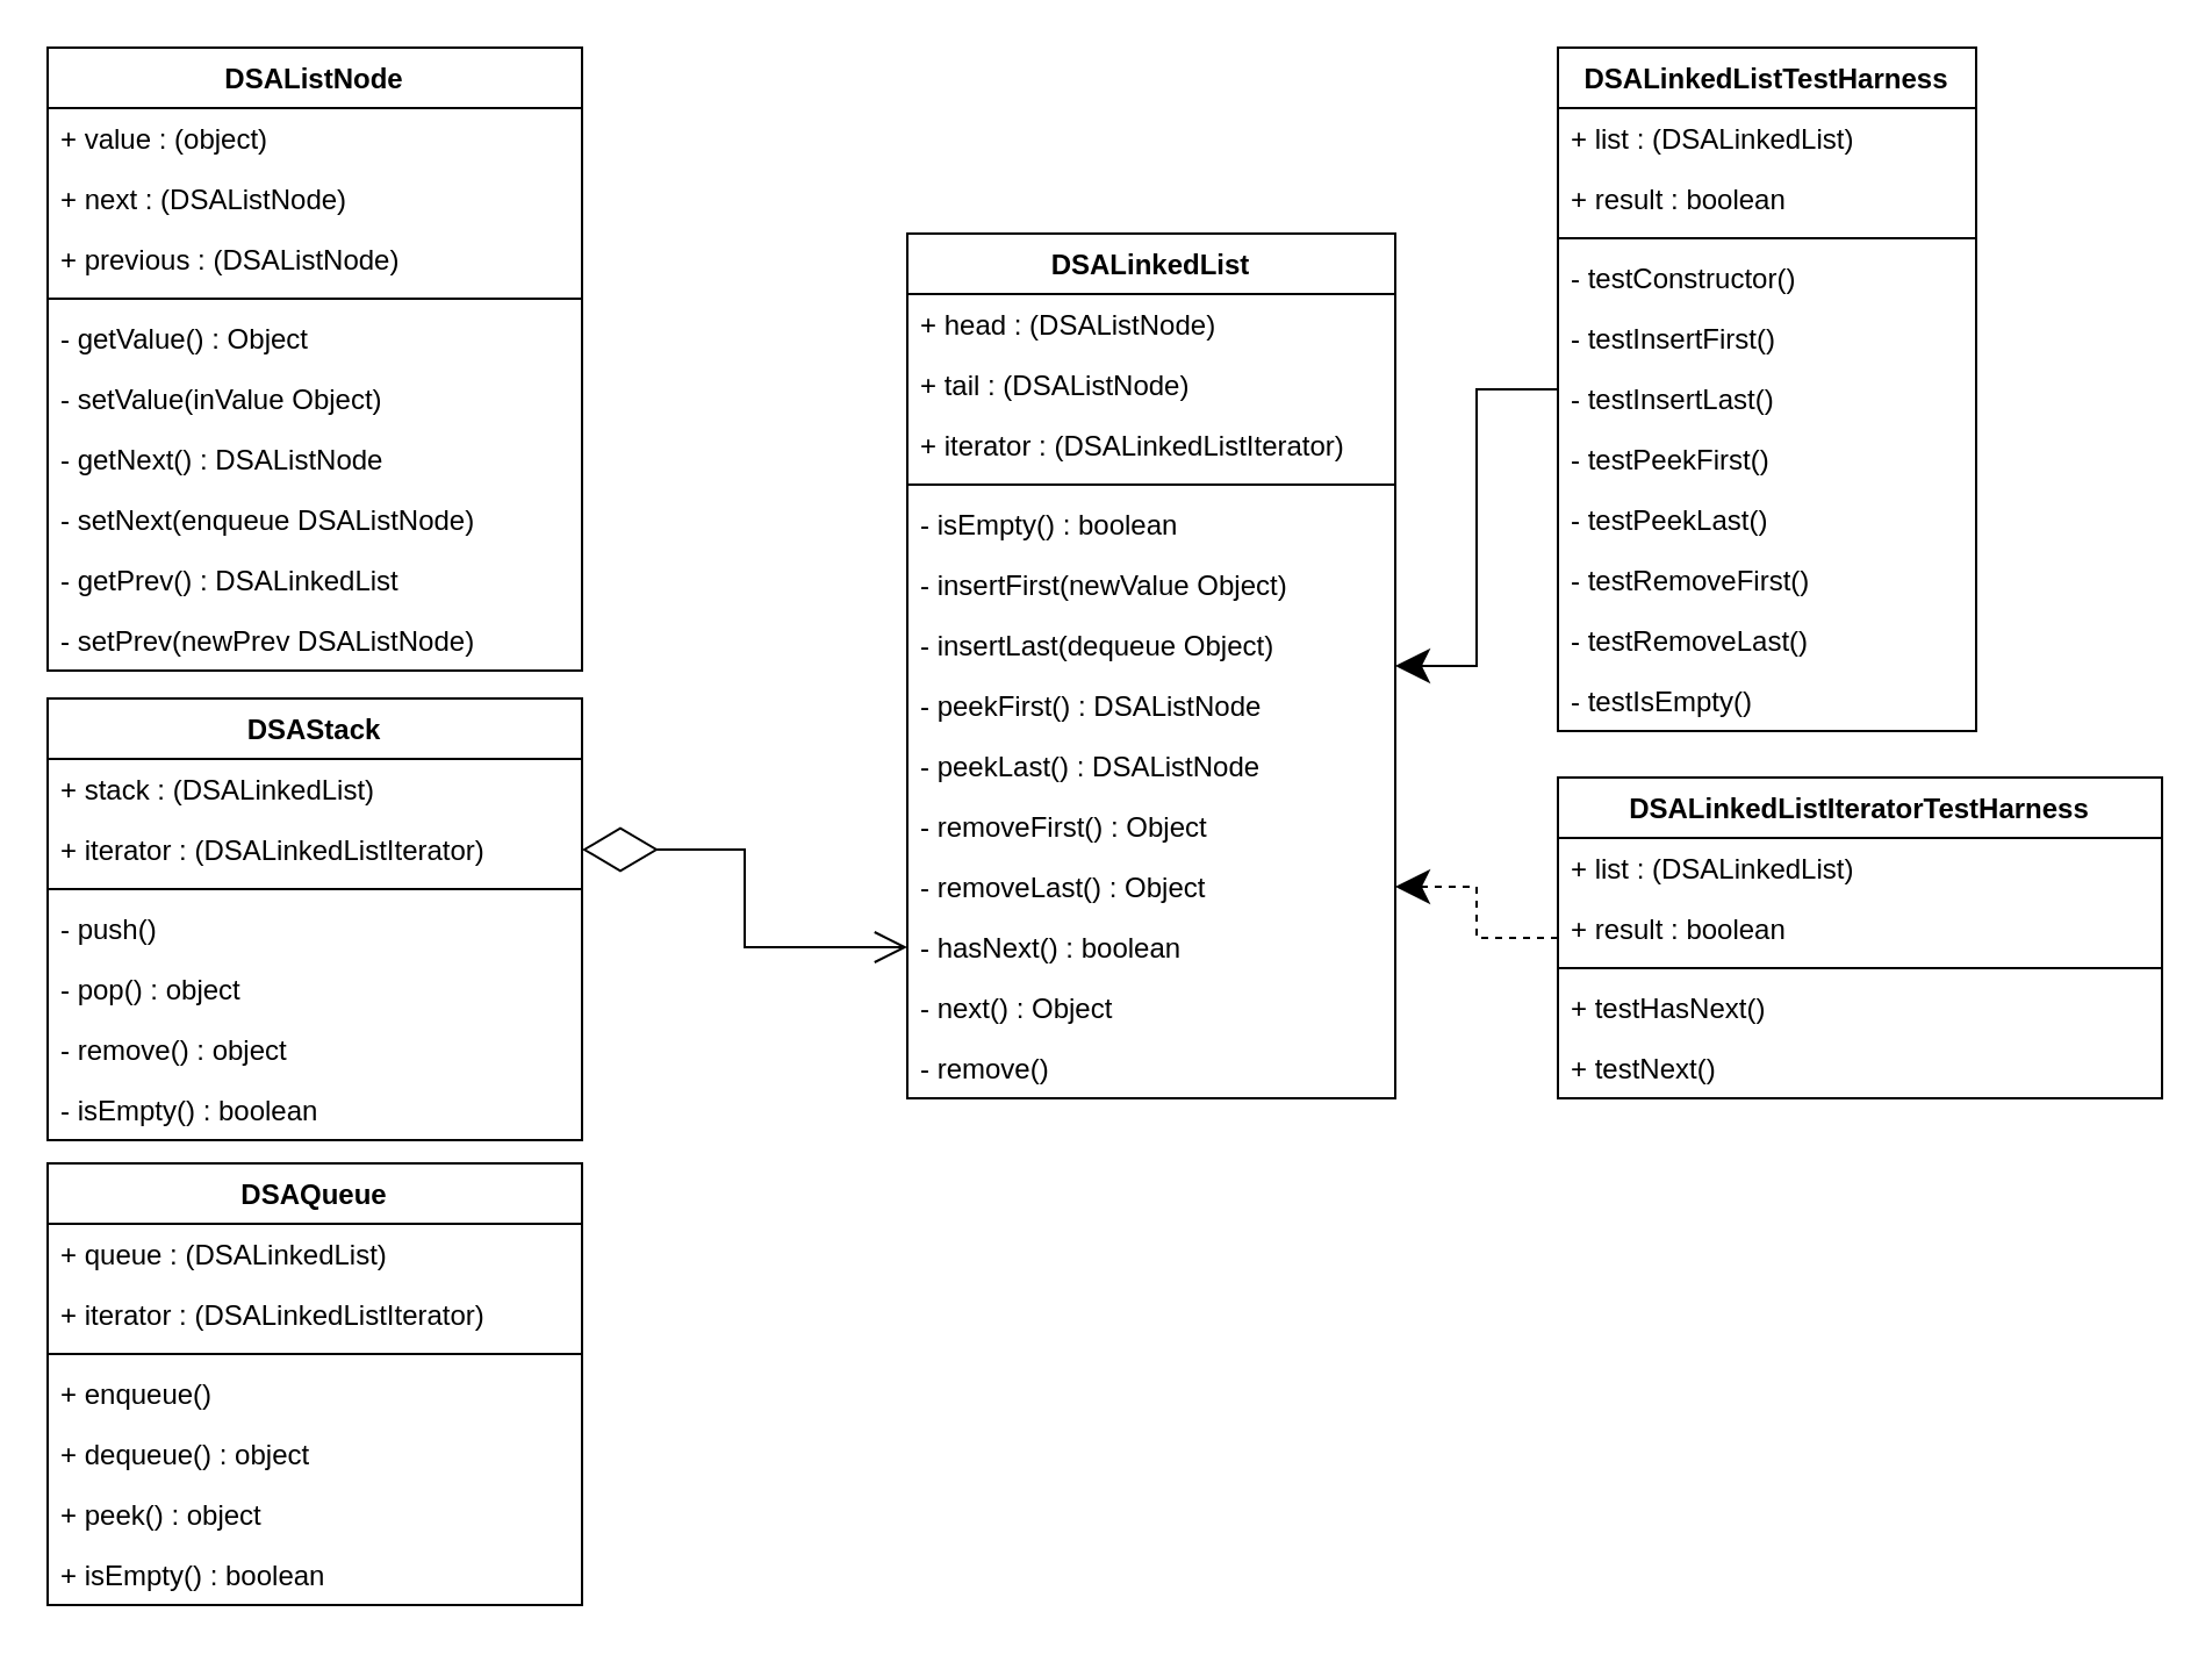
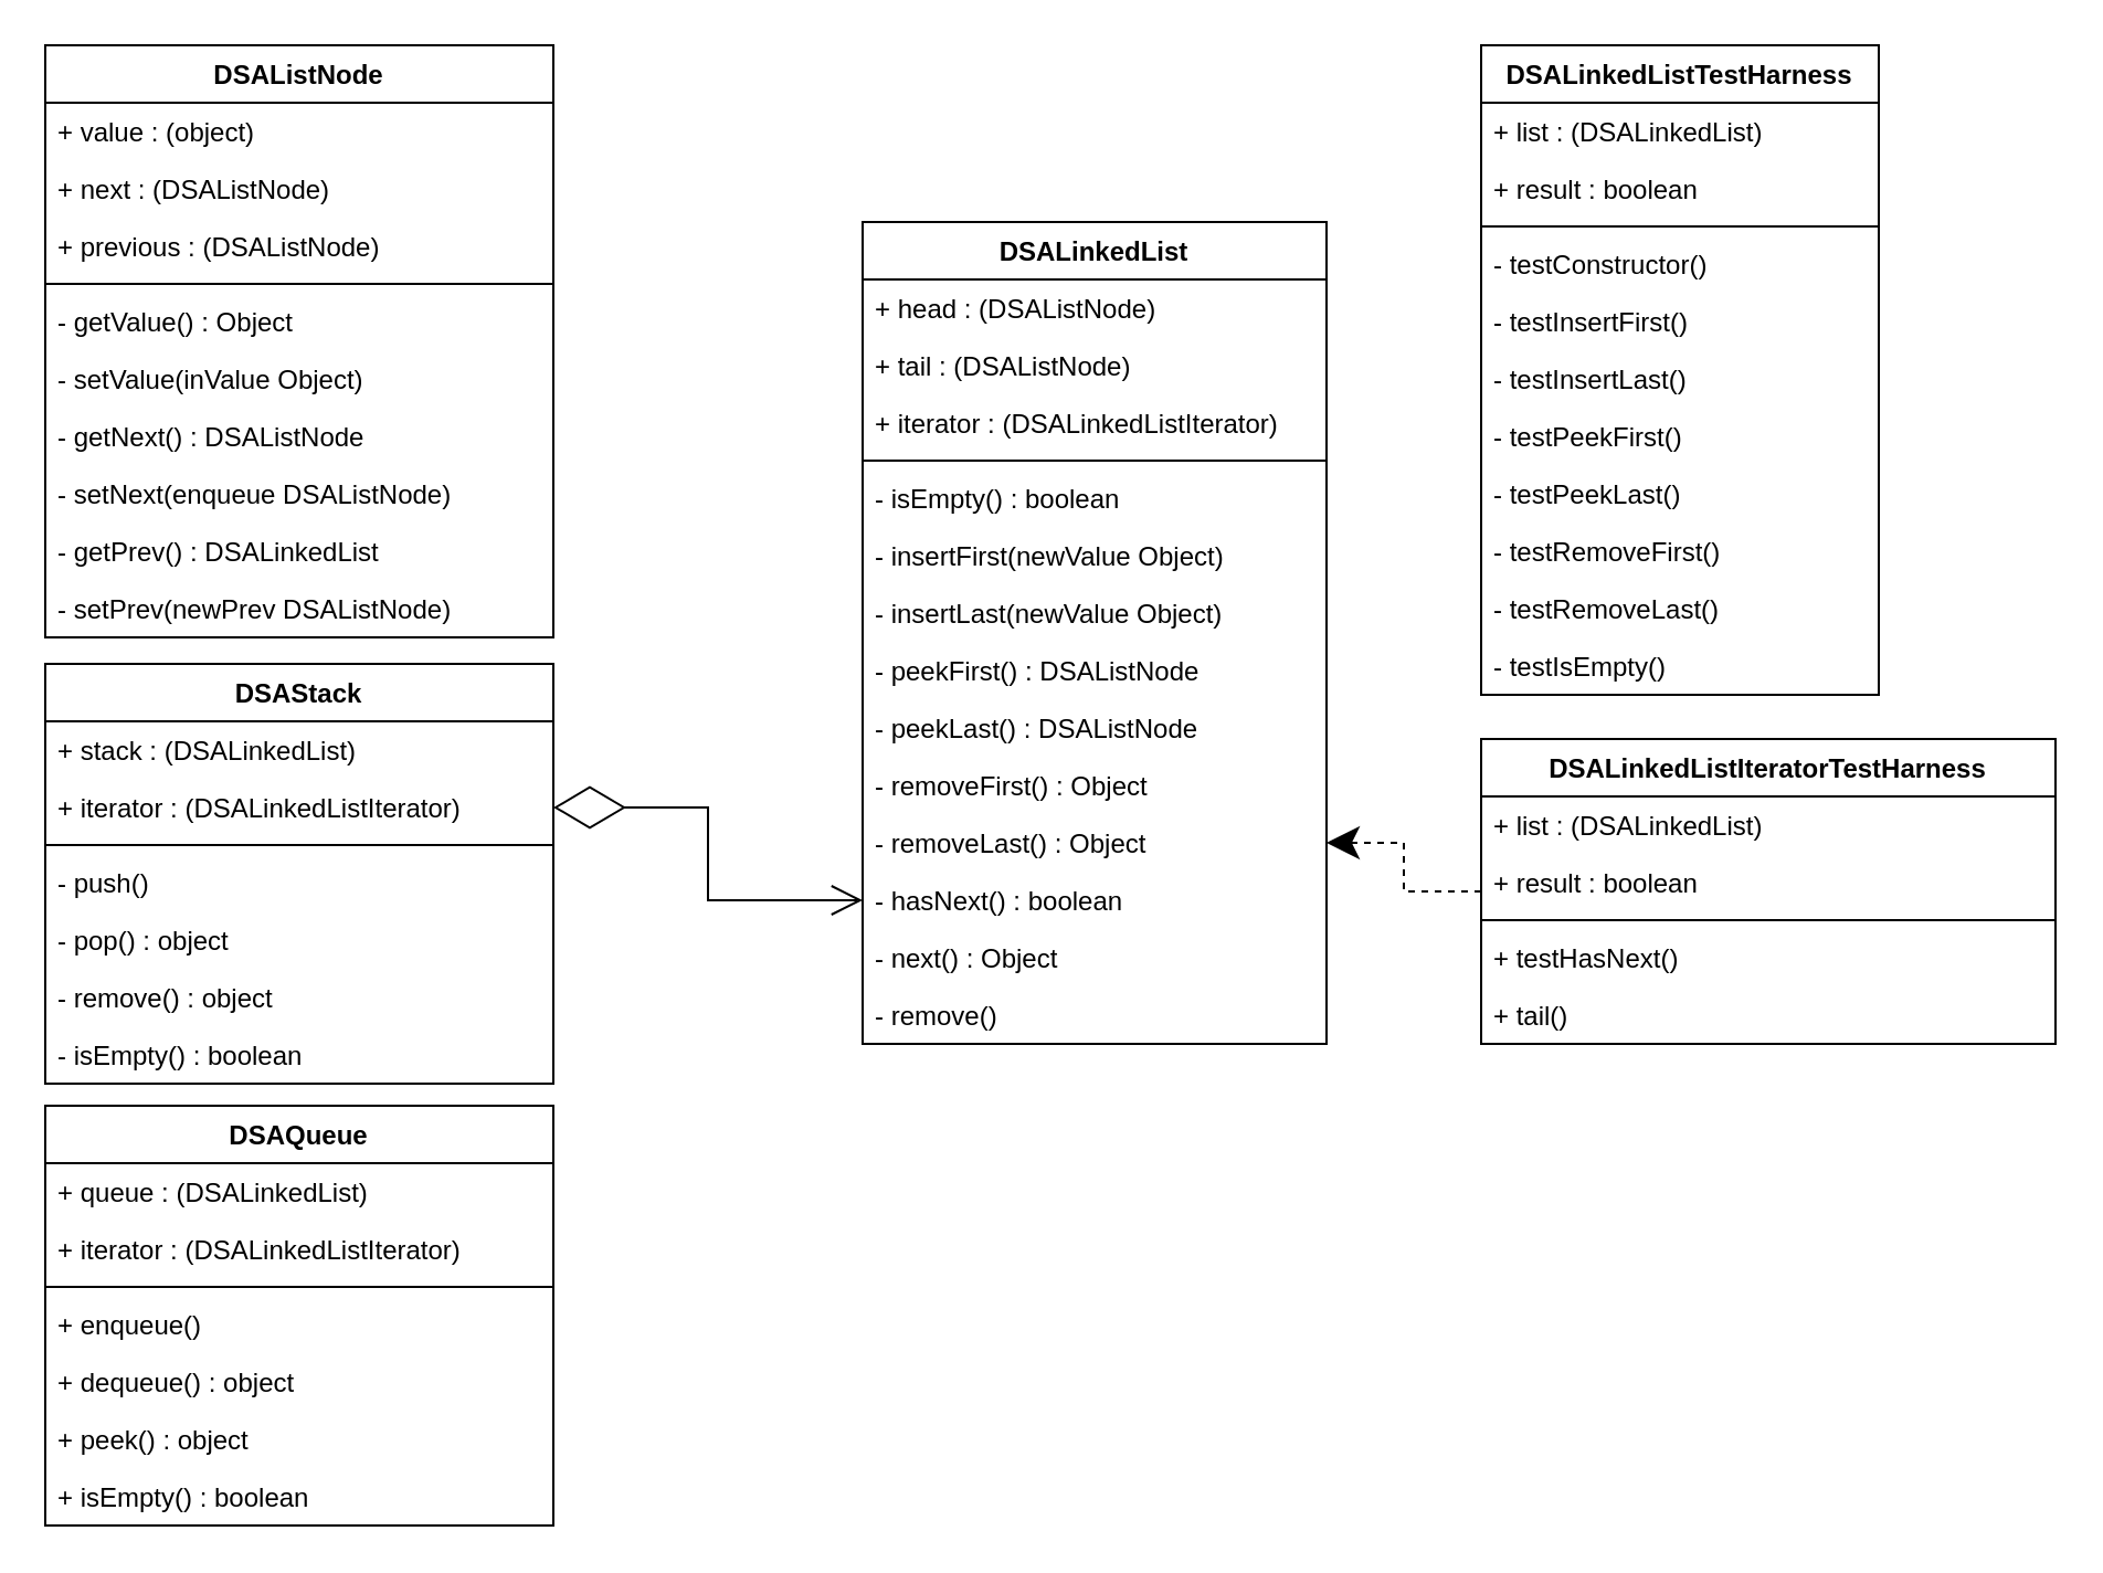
- <mxCell id="40" value="" style="endArrow=classic;html=1;rounded=0;startSize=30;endSize=12;strokeWidth=1;edgeStyle=orthogonalEdgeStyle;" edge="1" parent="1" source="28" target="13"><mxGeometry width="50" height="50" relative="1" as="geometry"><mxPoint x="640" y="350" as="sourcePoint" /><mxPoint x="570" y="250" as="targetPoint" /></mxGeometry></mxCell>
- <mxCell id="20" value="- insertLast(dequeue Object)" style="text;strokeColor=none;fillColor=none;align=left;verticalAlign=top;spacingLeft=4;spacingRight=4;overflow=hidden;rotatable=0;points=[[0,0.5],[1,0.5]];portConstraint=eastwest;" parent="13" vertex="1"><mxGeometry y="164" width="210" height="26" as="geometry" /></mxCell>
+ <mxCell id="20" value="- insertLast(newValue Object)" style="text;strokeColor=none;fillColor=none;align=left;verticalAlign=top;spacingLeft=4;spacingRight=4;overflow=hidden;rotatable=0;points=[[0,0.5],[1,0.5]];portConstraint=eastwest;" parent="13" vertex="1"><mxGeometry y="164" width="210" height="26" as="geometry" /></mxCell>
- <mxCell id="46" value="+ testNext()" style="text;strokeColor=none;fillColor=none;align=left;verticalAlign=top;spacingLeft=4;spacingRight=4;overflow=hidden;rotatable=0;points=[[0,0.5],[1,0.5]];portConstraint=eastwest;" vertex="1" parent="41"><mxGeometry y="112" width="260" height="26" as="geometry" /></mxCell>
+ <mxCell id="46" value="+ tail()" style="text;strokeColor=none;fillColor=none;align=left;verticalAlign=top;spacingLeft=4;spacingRight=4;overflow=hidden;rotatable=0;points=[[0,0.5],[1,0.5]];portConstraint=eastwest;" vertex="1" parent="41"><mxGeometry y="112" width="260" height="26" as="geometry" /></mxCell>
